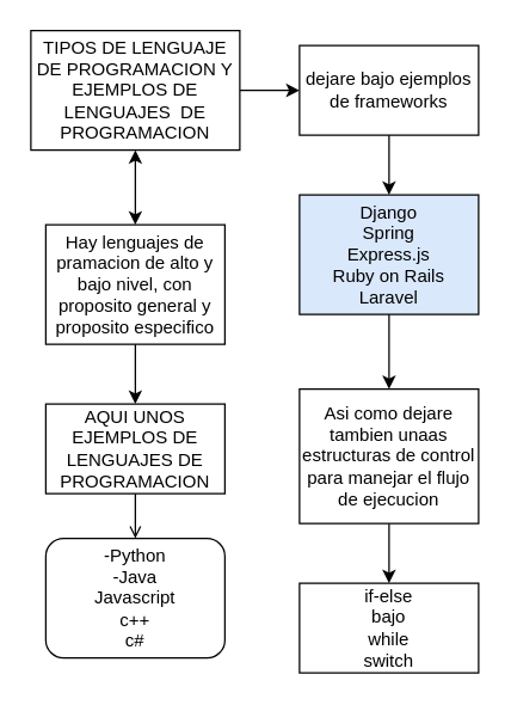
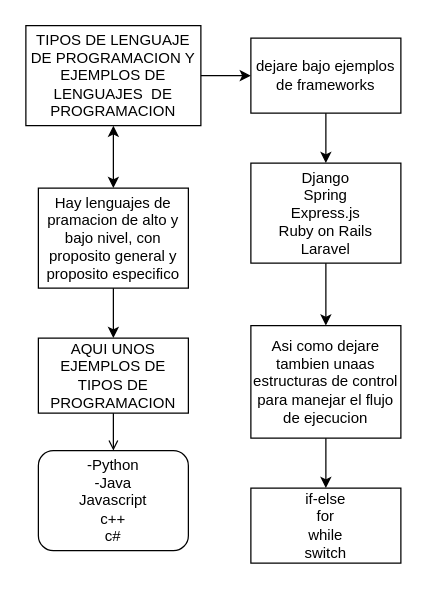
- <mxCell id="12" value="Django&lt;div&gt;Spring&lt;/div&gt;&lt;div&gt;Express.js&lt;/div&gt;&lt;div&gt;Ruby on Rails&lt;/div&gt;&lt;div&gt;Laravel&lt;/div&gt;" style="rounded=0;whiteSpace=wrap;html=1;fillColor=#dae8fc;" vertex="1" parent="1"><mxGeometry x="200" y="130" width="120" height="80" as="geometry" /></mxCell>
+ <mxCell id="12" value="Django&lt;div&gt;Spring&lt;/div&gt;&lt;div&gt;Express.js&lt;/div&gt;&lt;div&gt;Ruby on Rails&lt;/div&gt;&lt;div&gt;Laravel&lt;/div&gt;" style="rounded=0;whiteSpace=wrap;html=1;" vertex="1" parent="1"><mxGeometry x="200" y="130" width="120" height="80" as="geometry" /></mxCell>
- <mxCell id="6" value="AQUI UNOS EJEMPLOS DE LENGUAJES DE PROGRAMACION" style="rounded=0;whiteSpace=wrap;html=1;" vertex="1" parent="1"><mxGeometry x="30" y="270" width="120" height="60" as="geometry" /></mxCell>
+ <mxCell id="6" value="AQUI UNOS EJEMPLOS DE TIPOS DE PROGRAMACION" style="rounded=0;whiteSpace=wrap;html=1;" vertex="1" parent="1"><mxGeometry x="30" y="270" width="120" height="60" as="geometry" /></mxCell>
- <mxCell id="16" value="if-else&lt;div&gt;bajo&lt;/div&gt;&lt;div&gt;while&lt;/div&gt;&lt;div&gt;switch&lt;/div&gt;" style="rounded=0;whiteSpace=wrap;html=1;" vertex="1" parent="1"><mxGeometry x="200" y="390" width="120" height="60" as="geometry" /></mxCell>
+ <mxCell id="16" value="if-else&lt;div&gt;for&lt;/div&gt;&lt;div&gt;while&lt;/div&gt;&lt;div&gt;switch&lt;/div&gt;" style="rounded=0;whiteSpace=wrap;html=1;" vertex="1" parent="1"><mxGeometry x="200" y="390" width="120" height="60" as="geometry" /></mxCell>
